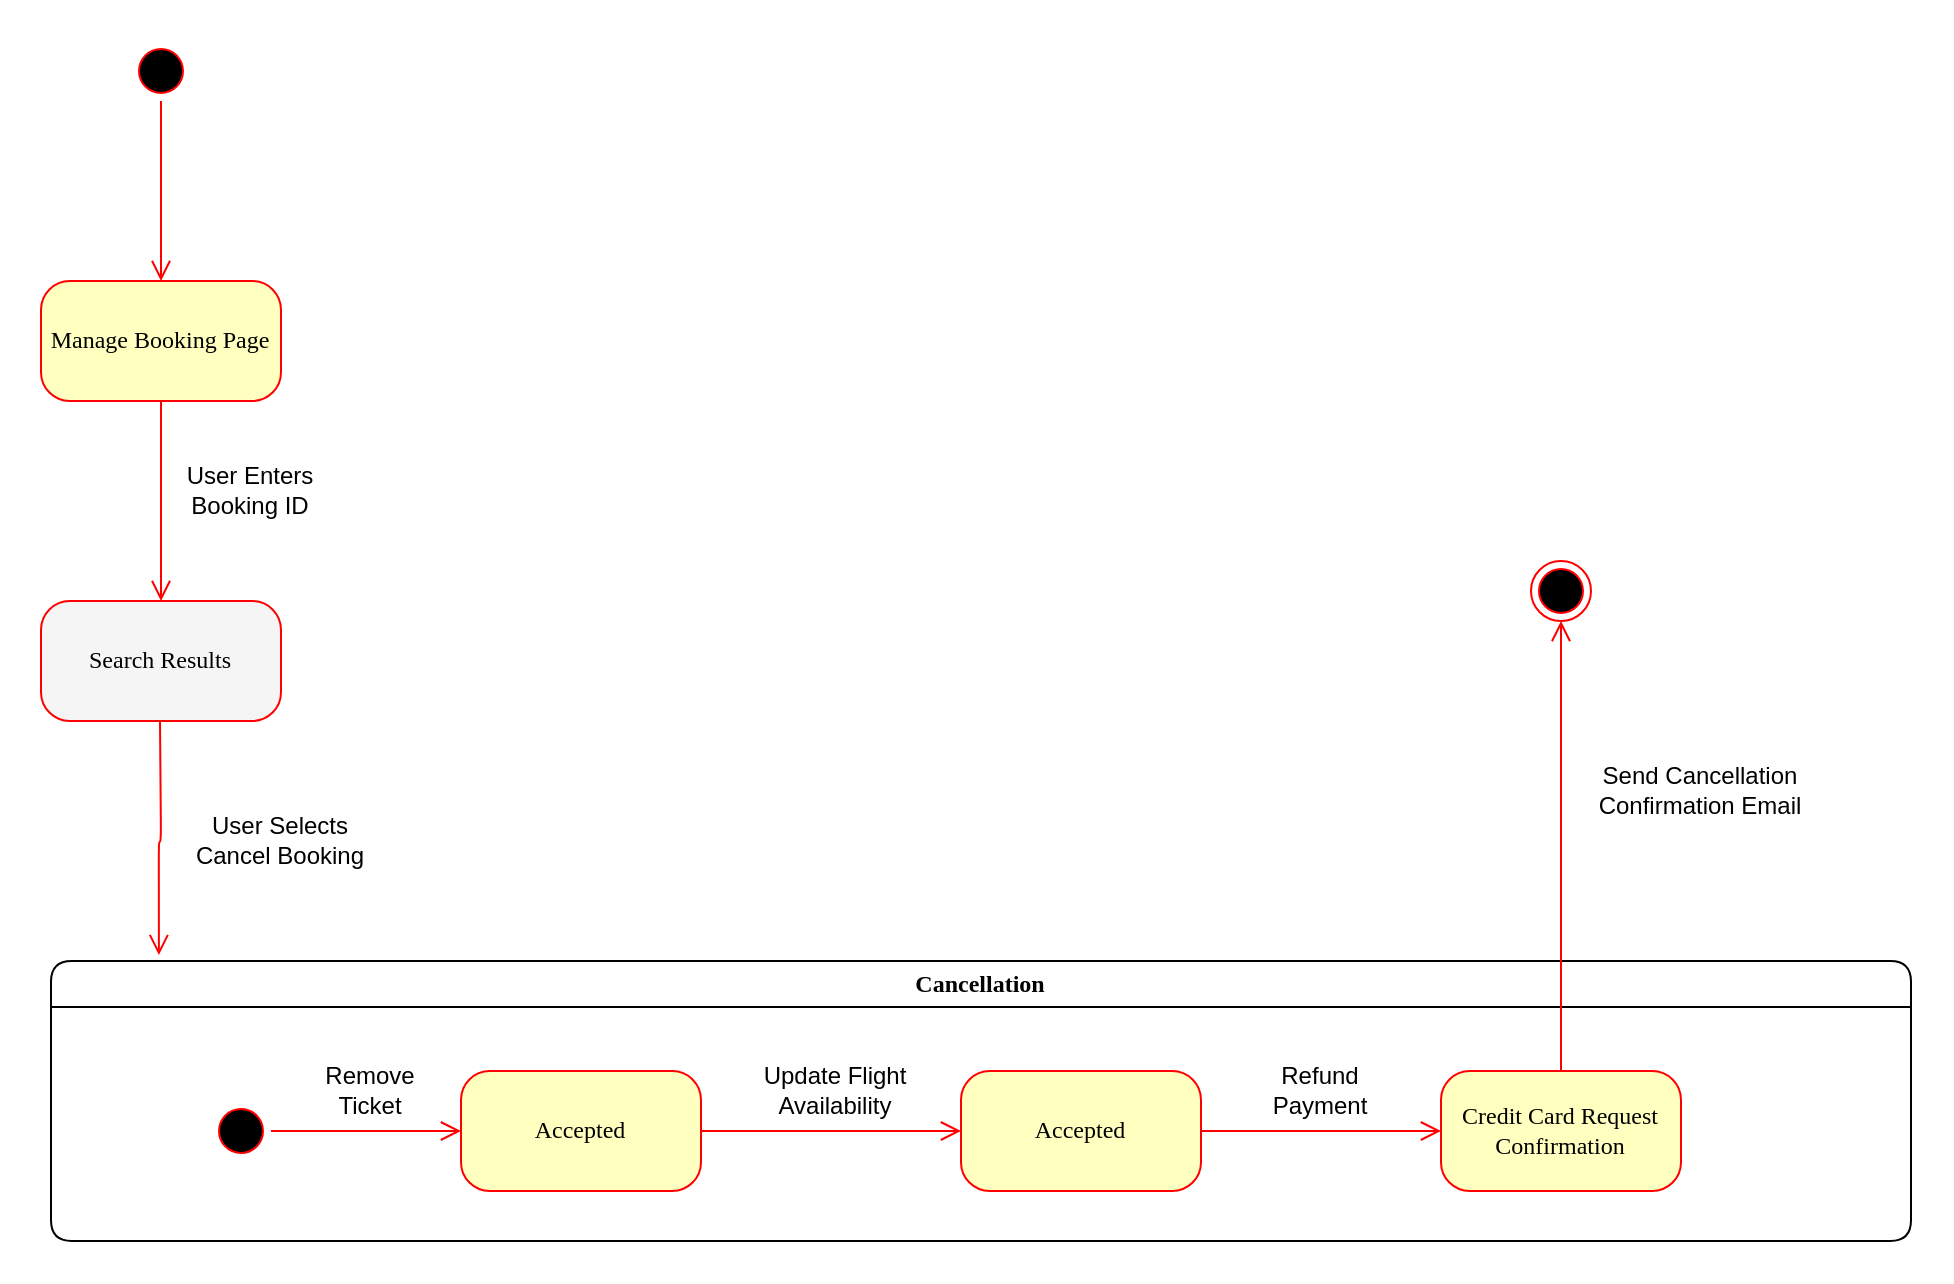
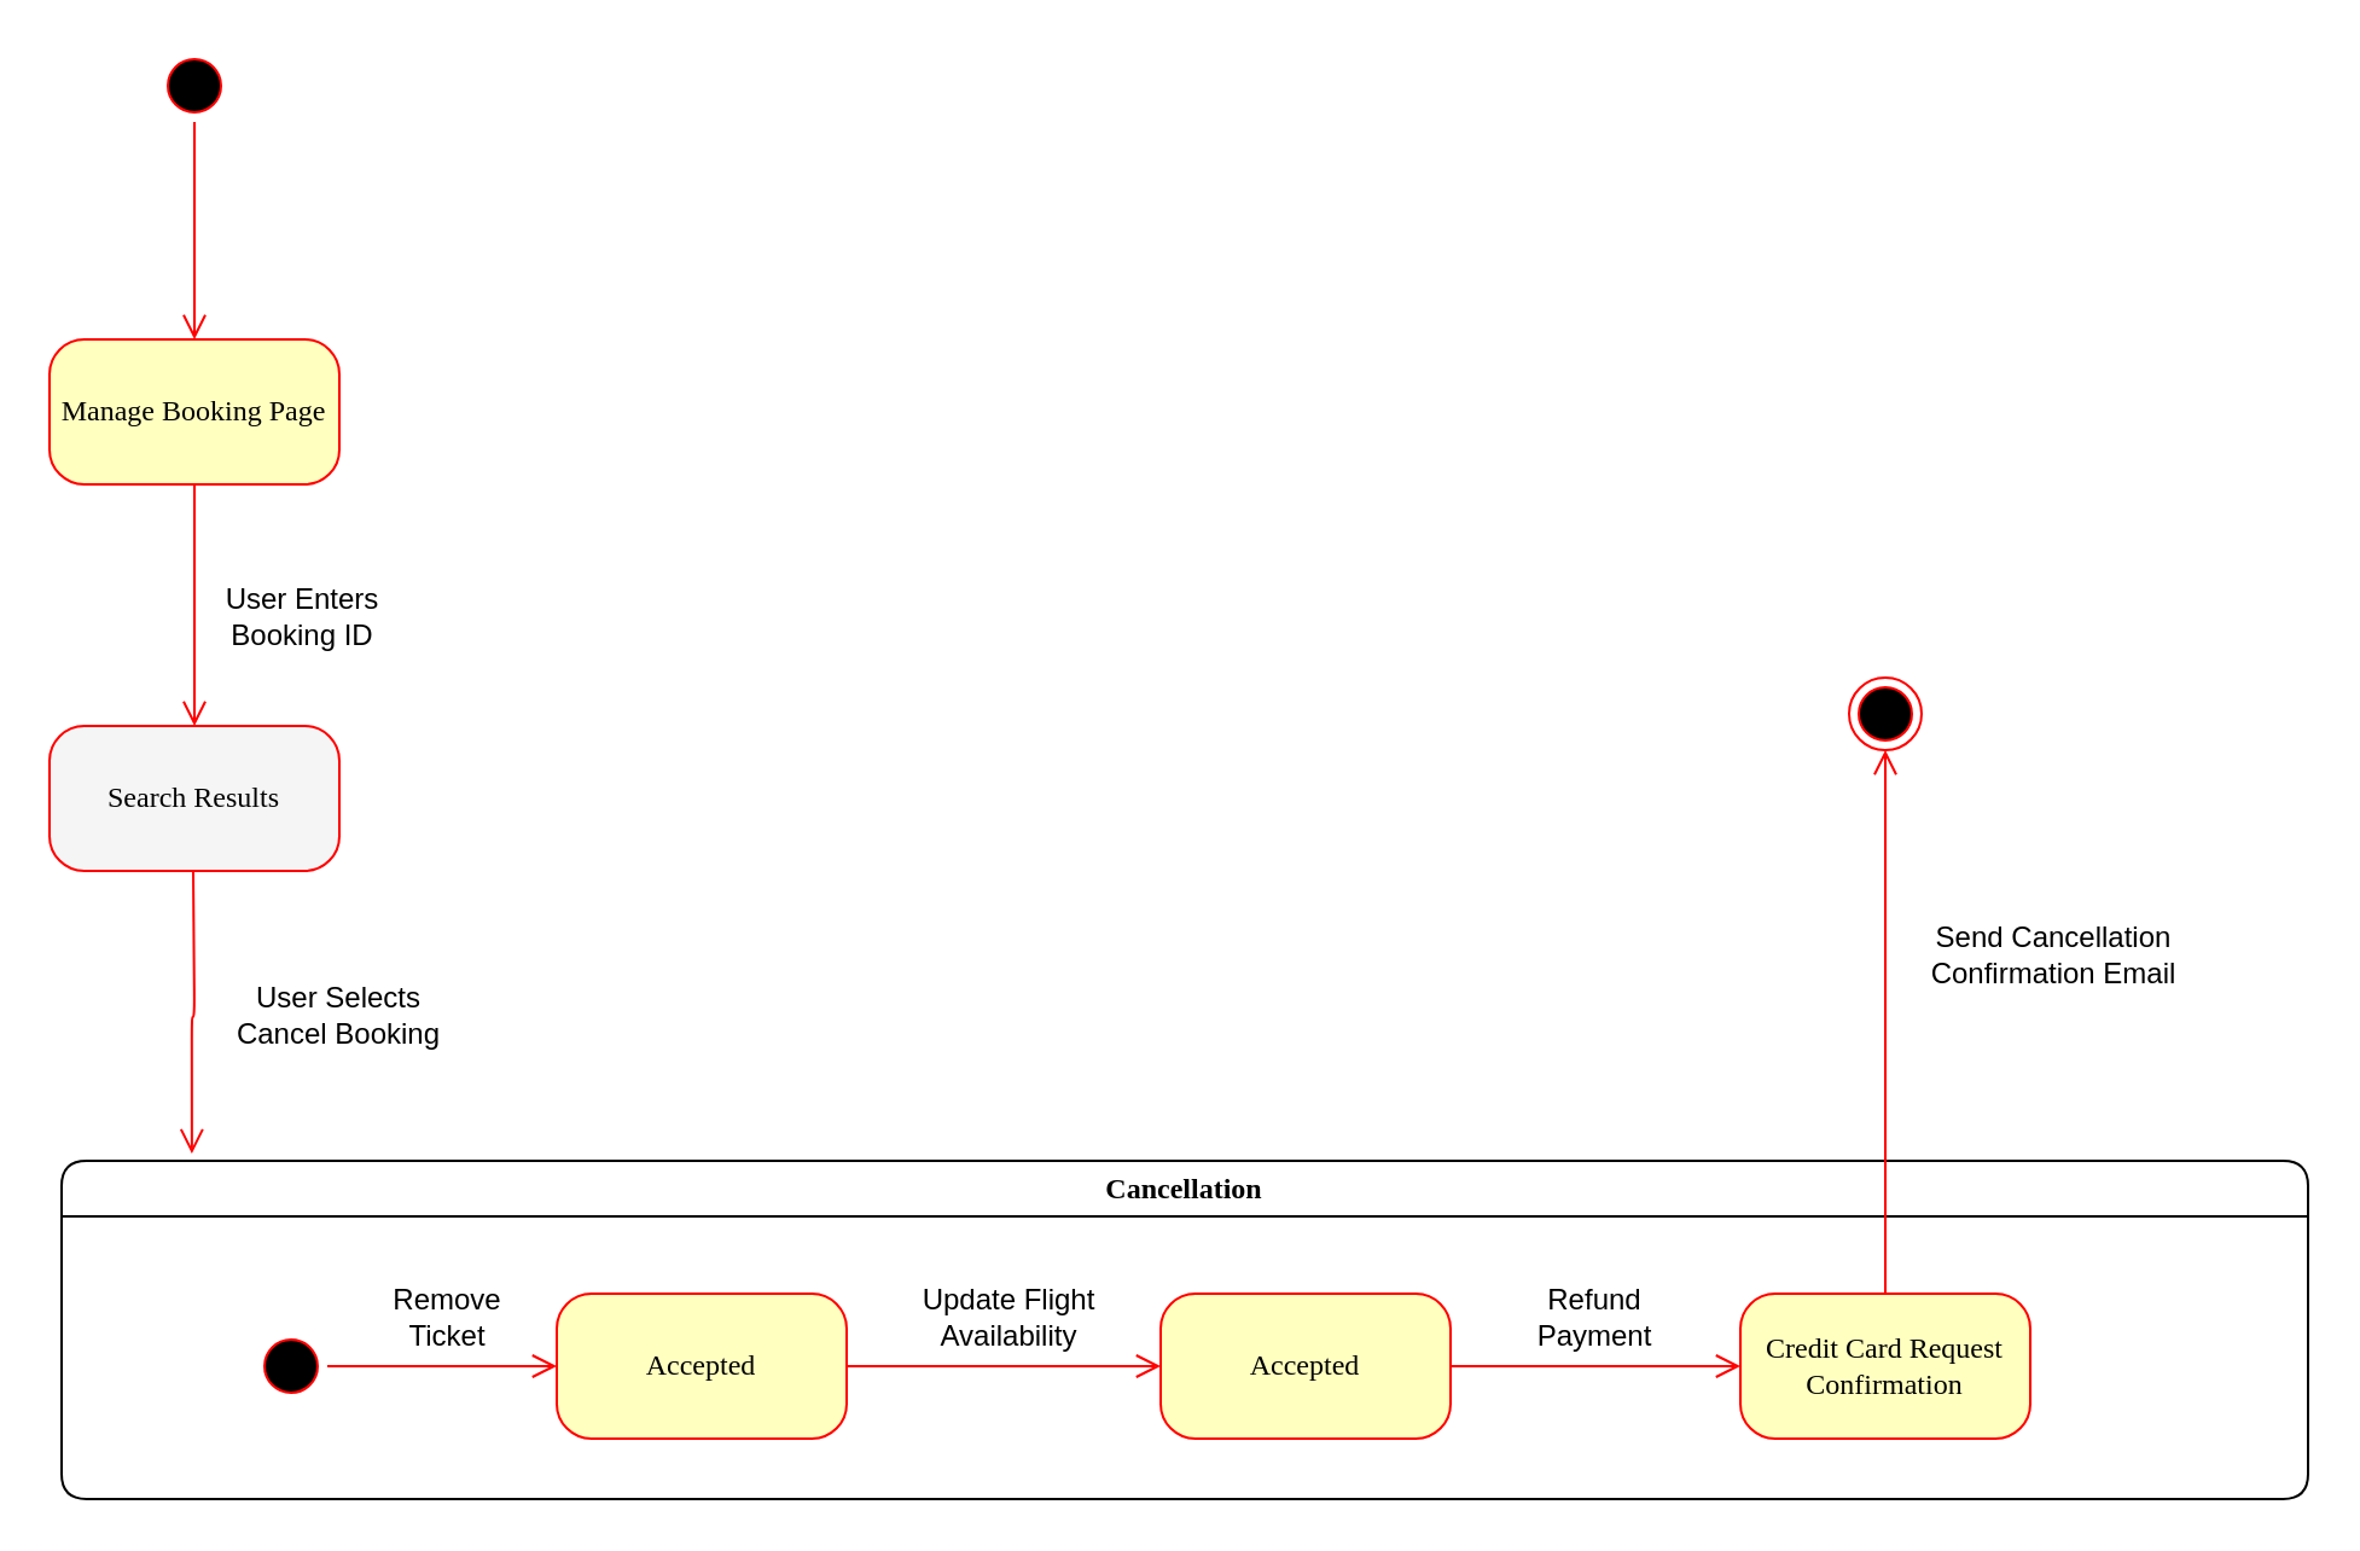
- <mxCell id="20" value="User Enters Booking ID" style="text;html=1;strokeColor=none;fillColor=none;align=center;verticalAlign=middle;whiteSpace=wrap;rounded=0;" vertex="1" parent="1"><mxGeometry x="90" y="230" width="70" height="30" as="geometry" /></mxCell>
+ <mxCell id="20" value="User Enters Booking ID" style="text;html=1;strokeColor=none;fillColor=none;align=center;verticalAlign=middle;whiteSpace=wrap;rounded=0;" vertex="1" parent="1"><mxGeometry x="90" y="240" width="70" height="30" as="geometry" /></mxCell>
